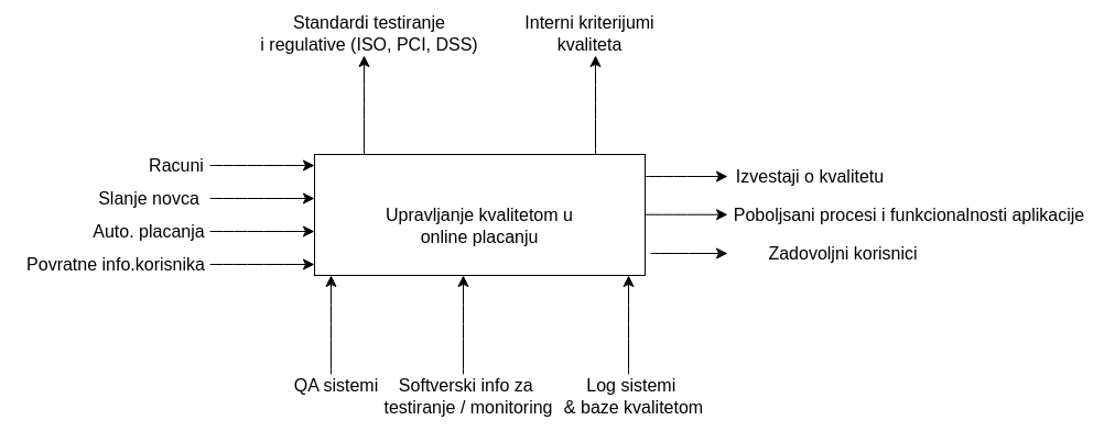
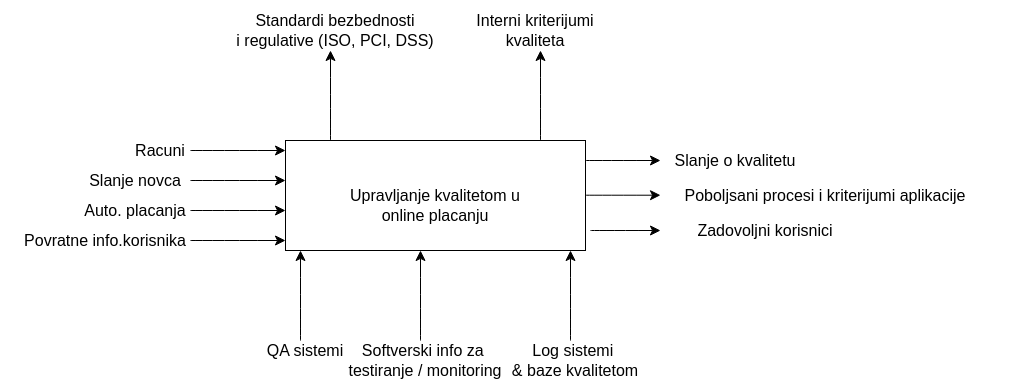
- <mxCell id="22" value="Standardi testiranje&lt;div&gt;i regulative (ISO, PCI, DSS)&lt;/div&gt;" style="text;strokeColor=none;fillColor=none;html=1;align=center;verticalAlign=middle;whiteSpace=wrap;rounded=0;fontSize=16;" vertex="1" parent="1"><mxGeometry x="230" y="20" width="210" height="20" as="geometry" /></mxCell>
+ <mxCell id="22" value="Standardi bezbednosti&lt;div&gt;i regulative (ISO, PCI, DSS)&lt;/div&gt;" style="text;strokeColor=none;fillColor=none;html=1;align=center;verticalAlign=middle;whiteSpace=wrap;rounded=0;fontSize=16;" vertex="1" parent="1"><mxGeometry x="230" y="20" width="210" height="20" as="geometry" /></mxCell>
- <mxCell id="14" value="Izvestaji o kvalitetu" style="text;strokeColor=none;fillColor=none;html=1;align=center;verticalAlign=middle;whiteSpace=wrap;rounded=0;fontSize=16;" vertex="1" parent="1"><mxGeometry x="650" y="150" width="170" height="20" as="geometry" /></mxCell>
+ <mxCell id="14" value="Slanje o kvalitetu" style="text;strokeColor=none;fillColor=none;html=1;align=center;verticalAlign=middle;whiteSpace=wrap;rounded=0;fontSize=16;" vertex="1" parent="1"><mxGeometry x="650" y="150" width="170" height="20" as="geometry" /></mxCell>
- <mxCell id="15" value="Poboljsani procesi i funkcionalnosti aplikacije" style="text;strokeColor=none;fillColor=none;html=1;align=center;verticalAlign=middle;whiteSpace=wrap;rounded=0;fontSize=16;" vertex="1" parent="1"><mxGeometry x="660" y="185" width="330" height="20" as="geometry" /></mxCell>
+ <mxCell id="15" value="Poboljsani procesi i kriterijumi aplikacije" style="text;strokeColor=none;fillColor=none;html=1;align=center;verticalAlign=middle;whiteSpace=wrap;rounded=0;fontSize=16;" vertex="1" parent="1"><mxGeometry x="660" y="185" width="330" height="20" as="geometry" /></mxCell>
